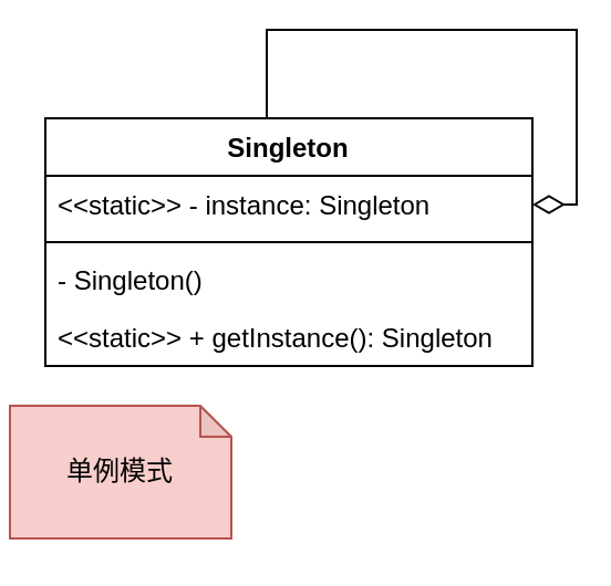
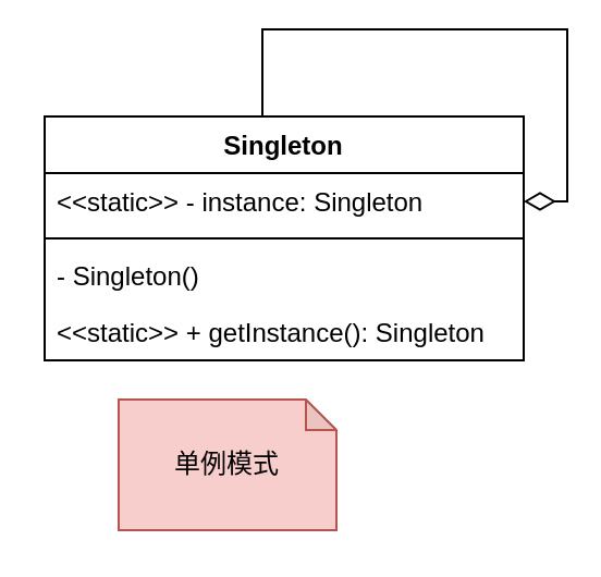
- <mxCell id="8" value="单例模式" style="shape=note;whiteSpace=wrap;html=1;backgroundOutline=1;darkOpacity=0.05;fillColor=#f8cecc;strokeColor=#b85450;size=14;" vertex="1" parent="1"><mxGeometry x="4" y="150" width="100" height="60" as="geometry" /></mxCell>
+ <mxCell id="8" value="单例模式" style="shape=note;whiteSpace=wrap;html=1;backgroundOutline=1;darkOpacity=0.05;fillColor=#f8cecc;strokeColor=#b85450;size=14;" vertex="1" parent="1"><mxGeometry x="54" y="150" width="100" height="60" as="geometry" /></mxCell>
